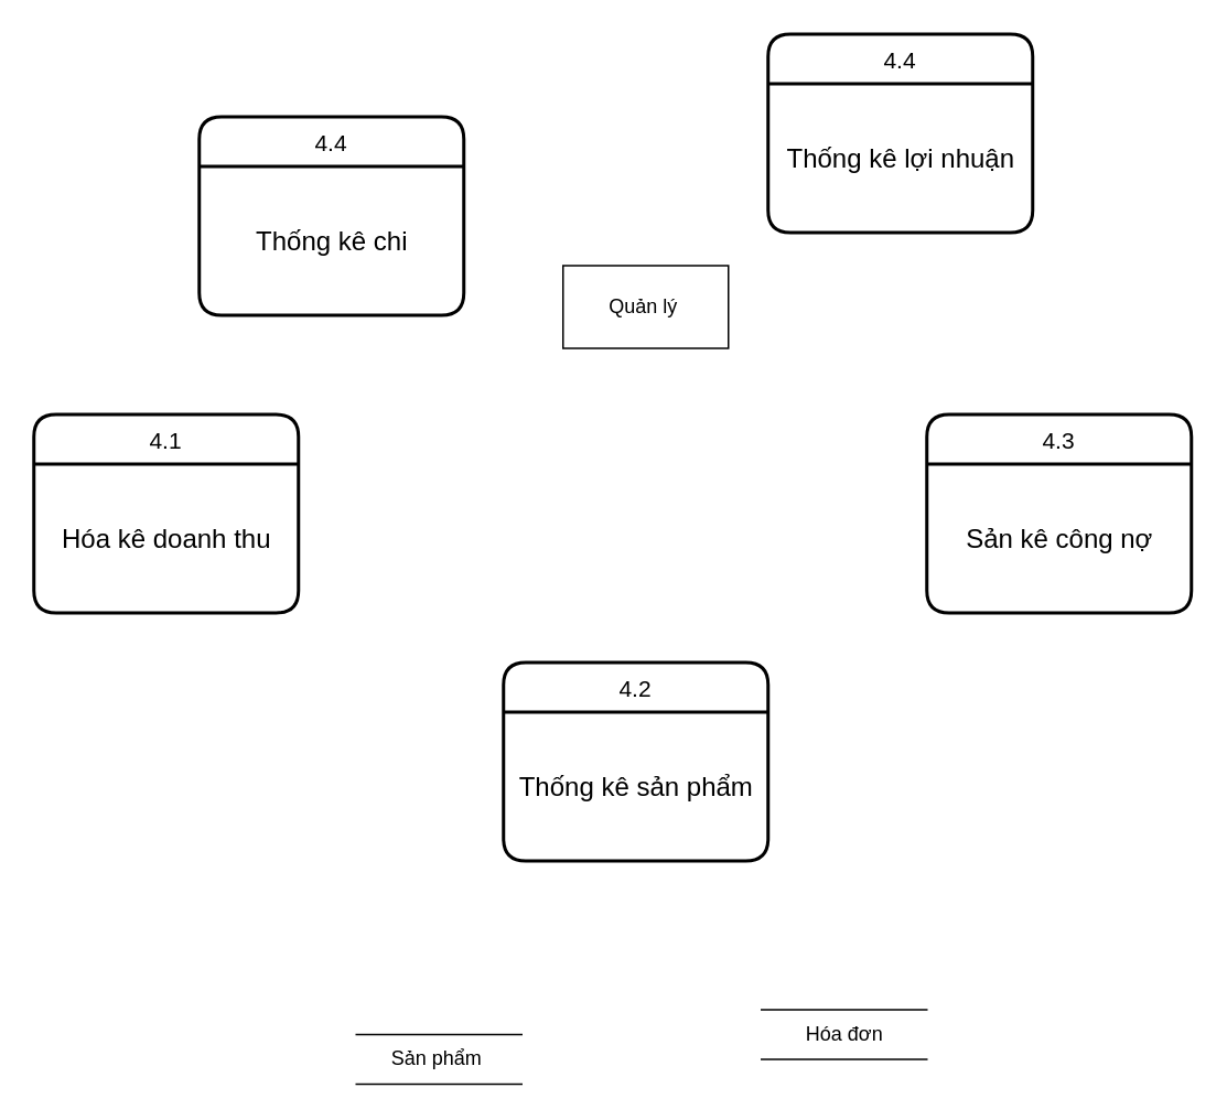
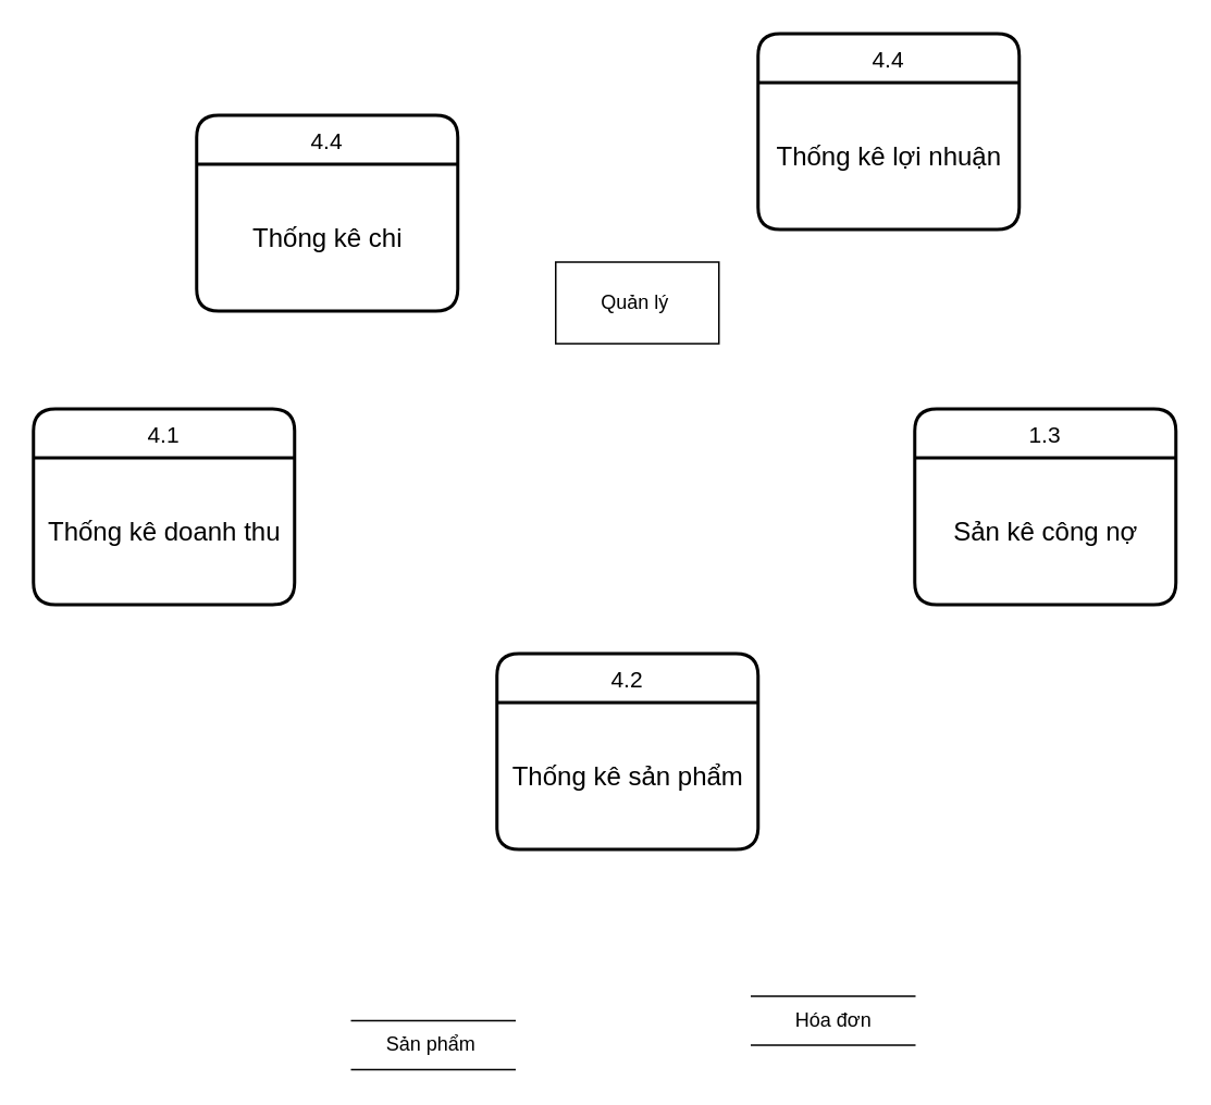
- <mxCell id="7" value="4.3" style="swimlane;childLayout=stackLayout;horizontal=1;startSize=30;horizontalStack=0;rounded=1;fontSize=14;fontStyle=0;strokeWidth=2;resizeParent=0;resizeLast=1;shadow=0;dashed=0;align=center;" vertex="1" parent="1"><mxGeometry x="560" y="250" width="160" height="120" as="geometry" /></mxCell>
+ <mxCell id="7" value="1.3" style="swimlane;childLayout=stackLayout;horizontal=1;startSize=30;horizontalStack=0;rounded=1;fontSize=14;fontStyle=0;strokeWidth=2;resizeParent=0;resizeLast=1;shadow=0;dashed=0;align=center;" vertex="1" parent="1"><mxGeometry x="560" y="250" width="160" height="120" as="geometry" /></mxCell>
- <mxCell id="4" value="&lt;font style=&quot;font-size: 16px&quot;&gt;Hóa kê doanh thu&lt;/font&gt;" style="text;html=1;align=center;verticalAlign=middle;resizable=0;points=[];autosize=1;" vertex="1" parent="3"><mxGeometry y="30" width="160" height="90" as="geometry" /></mxCell>
+ <mxCell id="4" value="&lt;font style=&quot;font-size: 16px&quot;&gt;Thống kê doanh thu&lt;/font&gt;" style="text;html=1;align=center;verticalAlign=middle;resizable=0;points=[];autosize=1;" vertex="1" parent="3"><mxGeometry y="30" width="160" height="90" as="geometry" /></mxCell>
